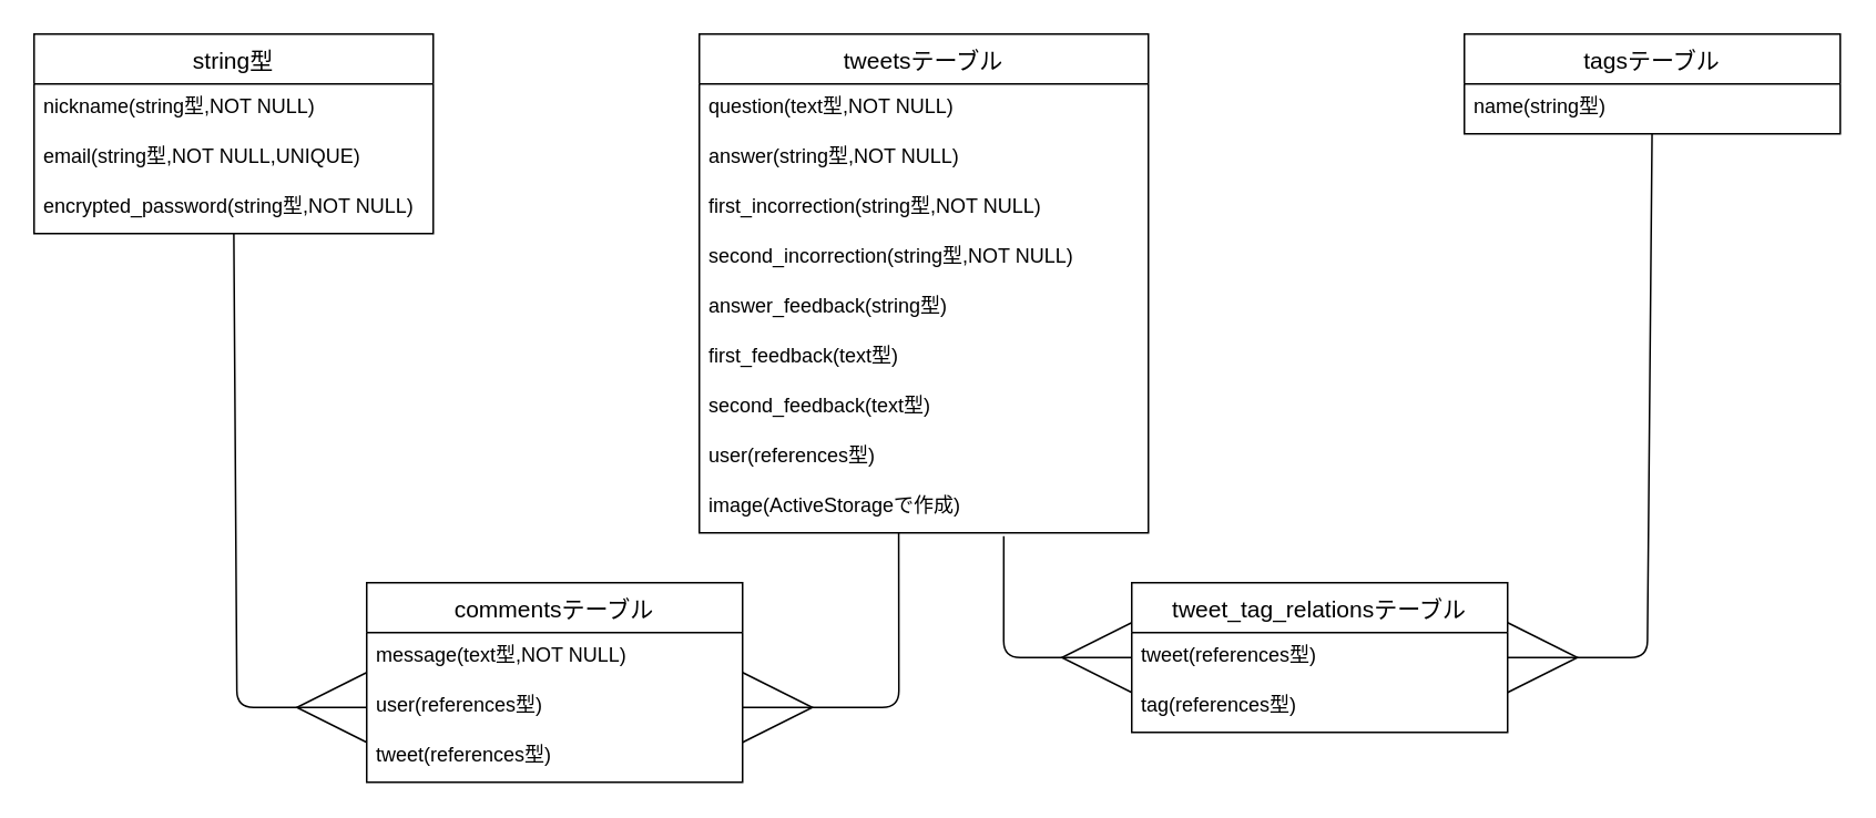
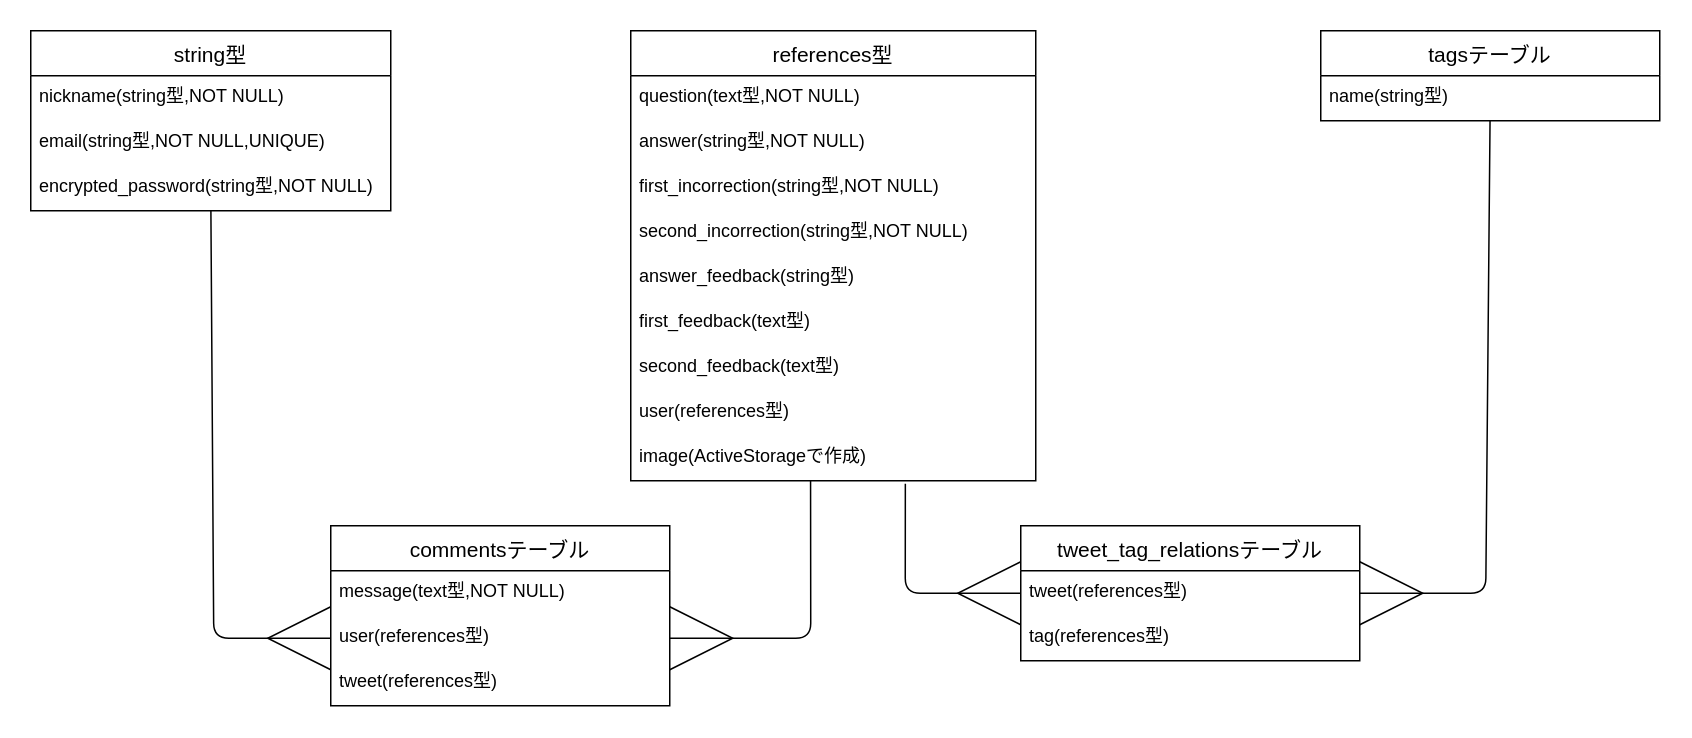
- <mxCell id="6" value="tweetsテーブル" style="swimlane;fontStyle=0;childLayout=stackLayout;horizontal=1;startSize=30;horizontalStack=0;resizeParent=1;resizeParentMax=0;resizeLast=0;collapsible=1;marginBottom=0;align=center;fontSize=14;" parent="1" vertex="1"><mxGeometry x="420" y="20" width="270" height="300" as="geometry"><mxRectangle x="20" y="100" width="70" height="26" as="alternateBounds" /></mxGeometry></mxCell>
+ <mxCell id="6" value="references型" style="swimlane;fontStyle=0;childLayout=stackLayout;horizontal=1;startSize=30;horizontalStack=0;resizeParent=1;resizeParentMax=0;resizeLast=0;collapsible=1;marginBottom=0;align=center;fontSize=14;" parent="1" vertex="1"><mxGeometry x="420" y="20" width="270" height="300" as="geometry"><mxRectangle x="20" y="100" width="70" height="26" as="alternateBounds" /></mxGeometry></mxCell>
